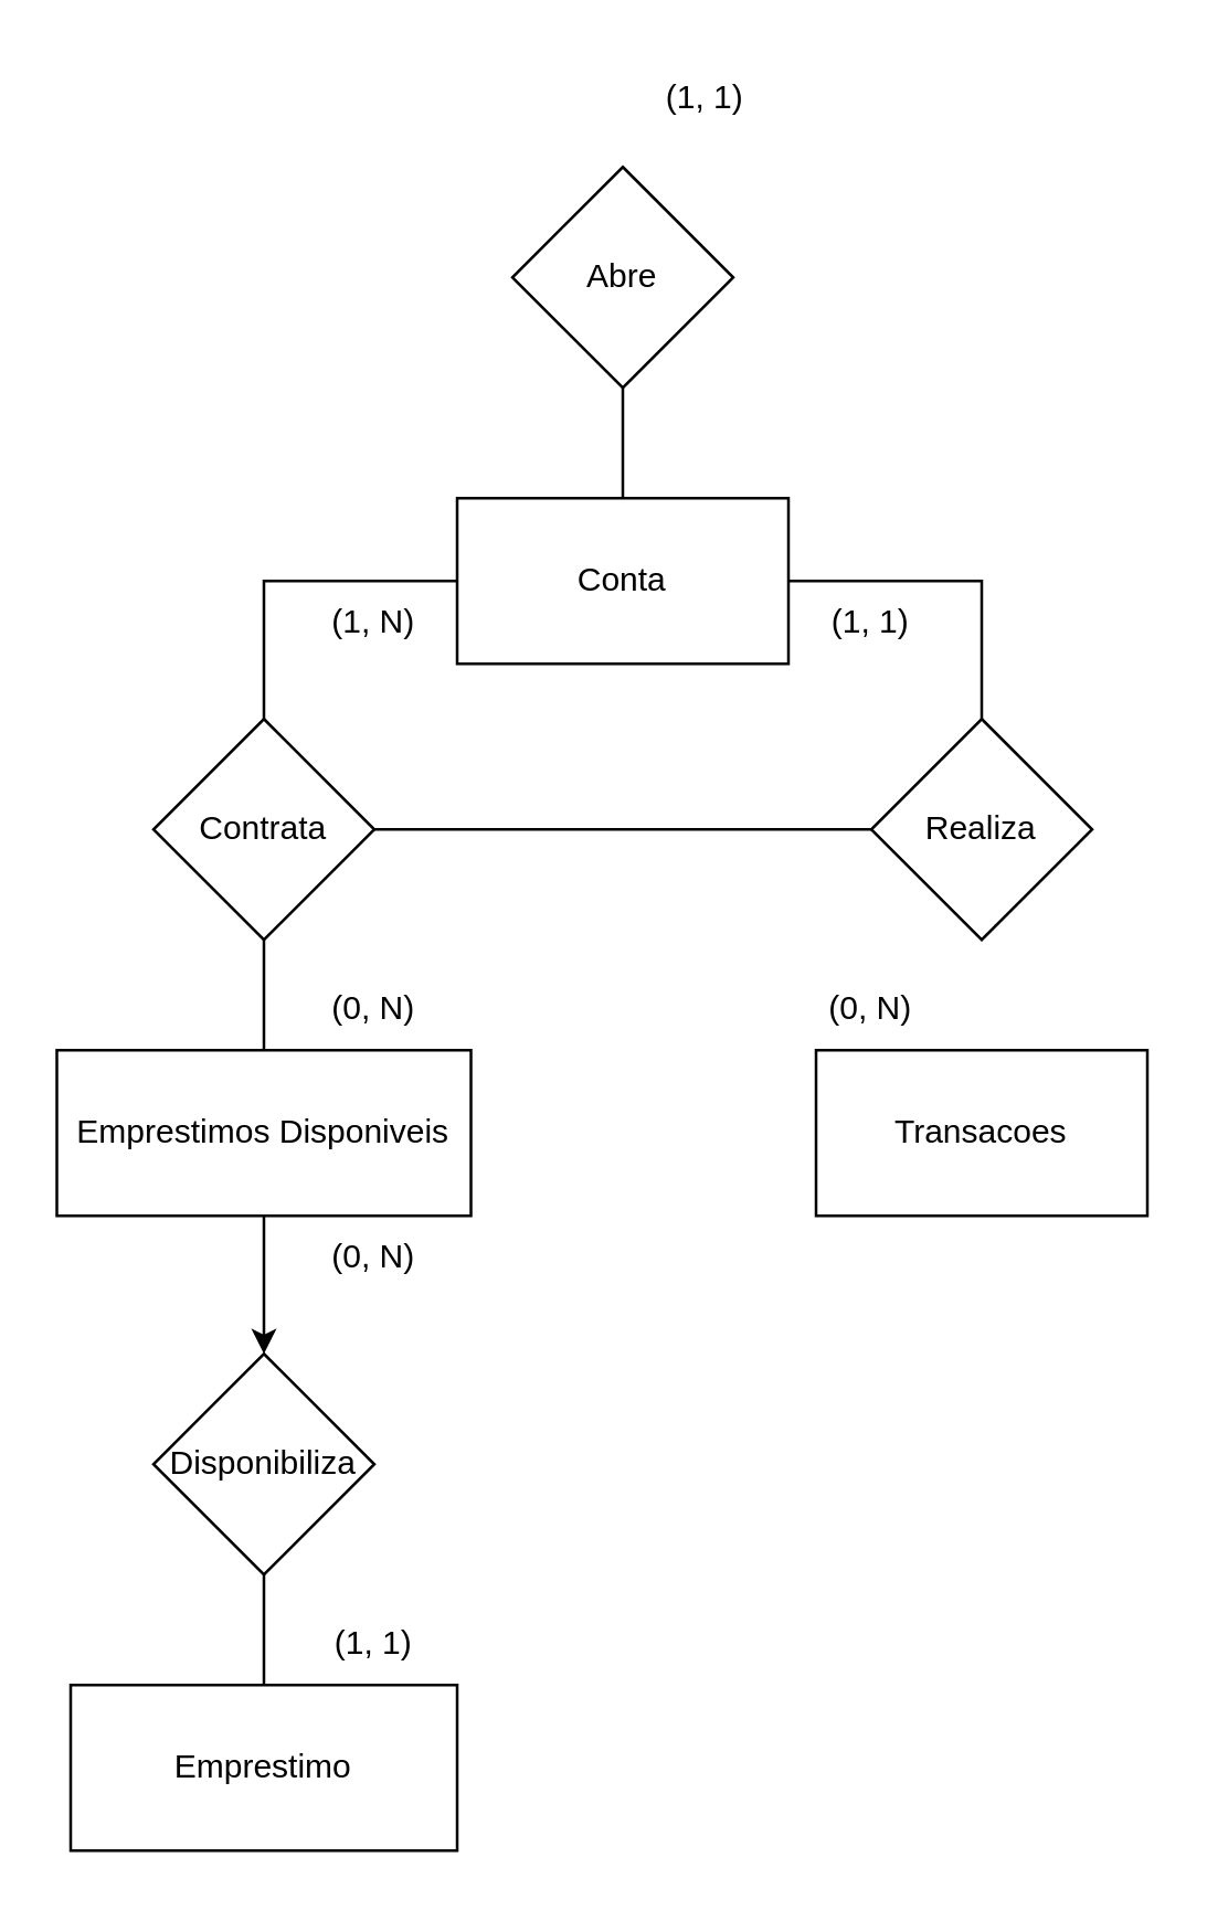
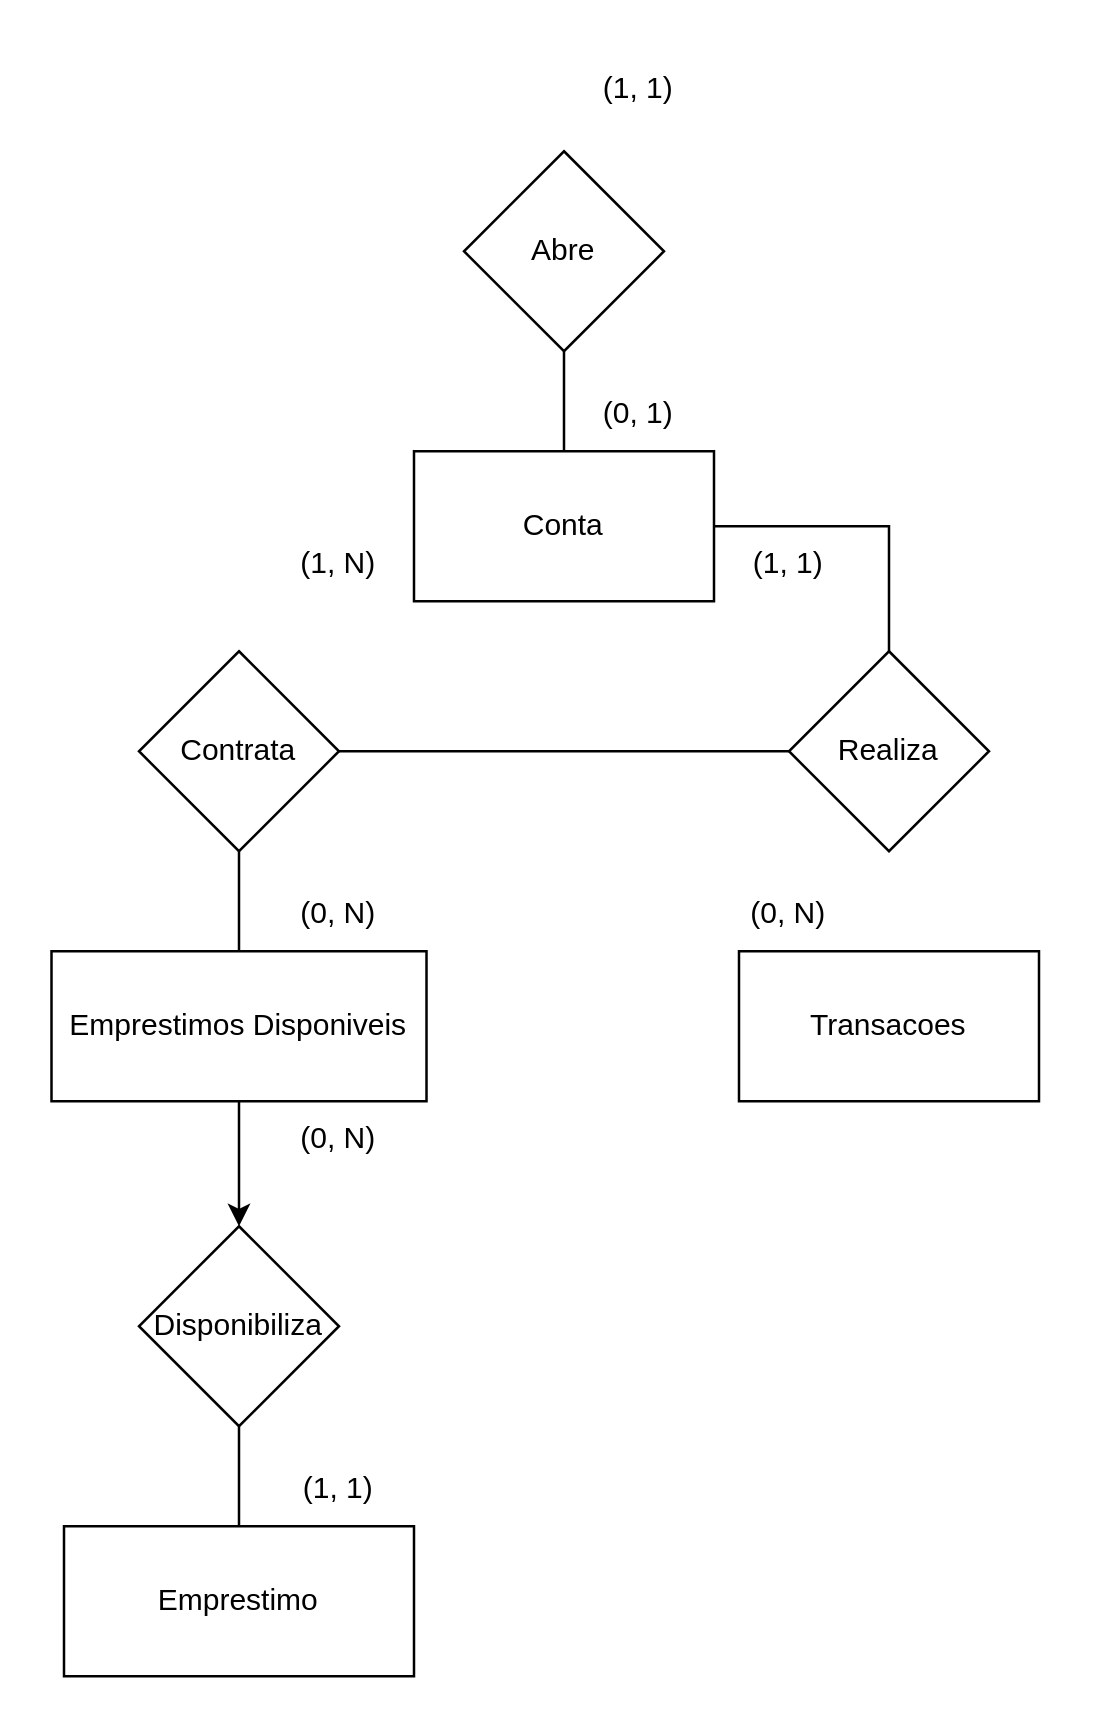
+ <mxCell id="19" value="(0, 1)" style="text;html=1;align=center;verticalAlign=middle;whiteSpace=wrap;rounded=0;" vertex="1" parent="1"><mxGeometry x="225" y="150" width="60" height="30" as="geometry" /></mxCell>
- <mxCell id="2" style="edgeStyle=orthogonalEdgeStyle;rounded=0;orthogonalLoop=1;jettySize=auto;html=1;entryX=0.5;entryY=0;entryDx=0;entryDy=0;endArrow=none;startFill=0;" edge="1" parent="1" source="4" target="11"><mxGeometry relative="1" as="geometry" /></mxCell>
